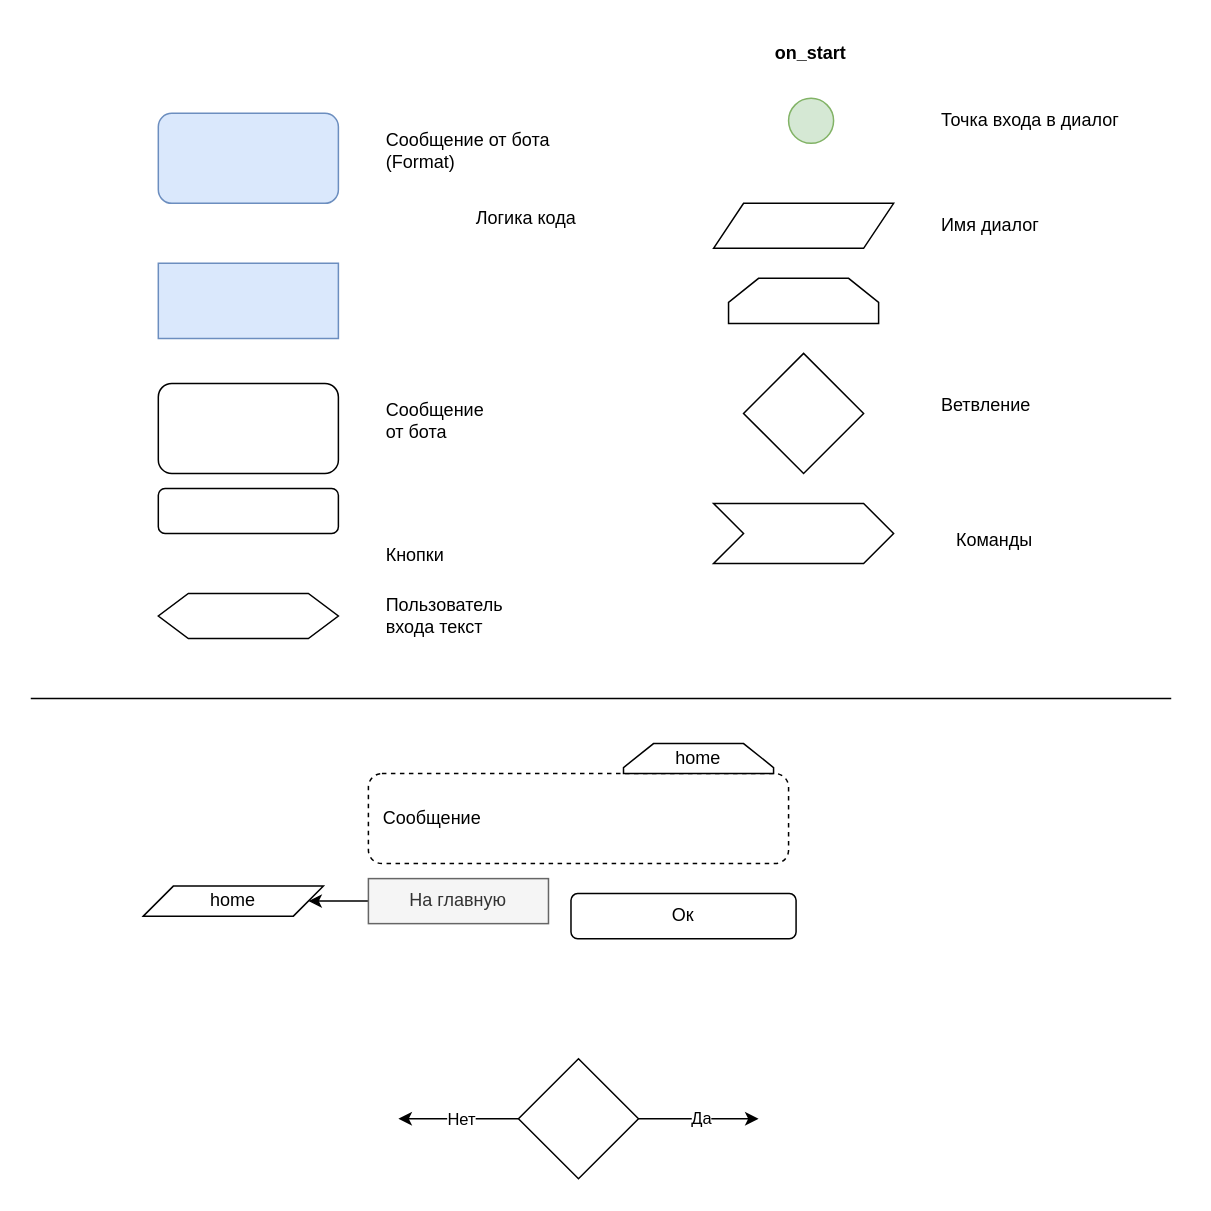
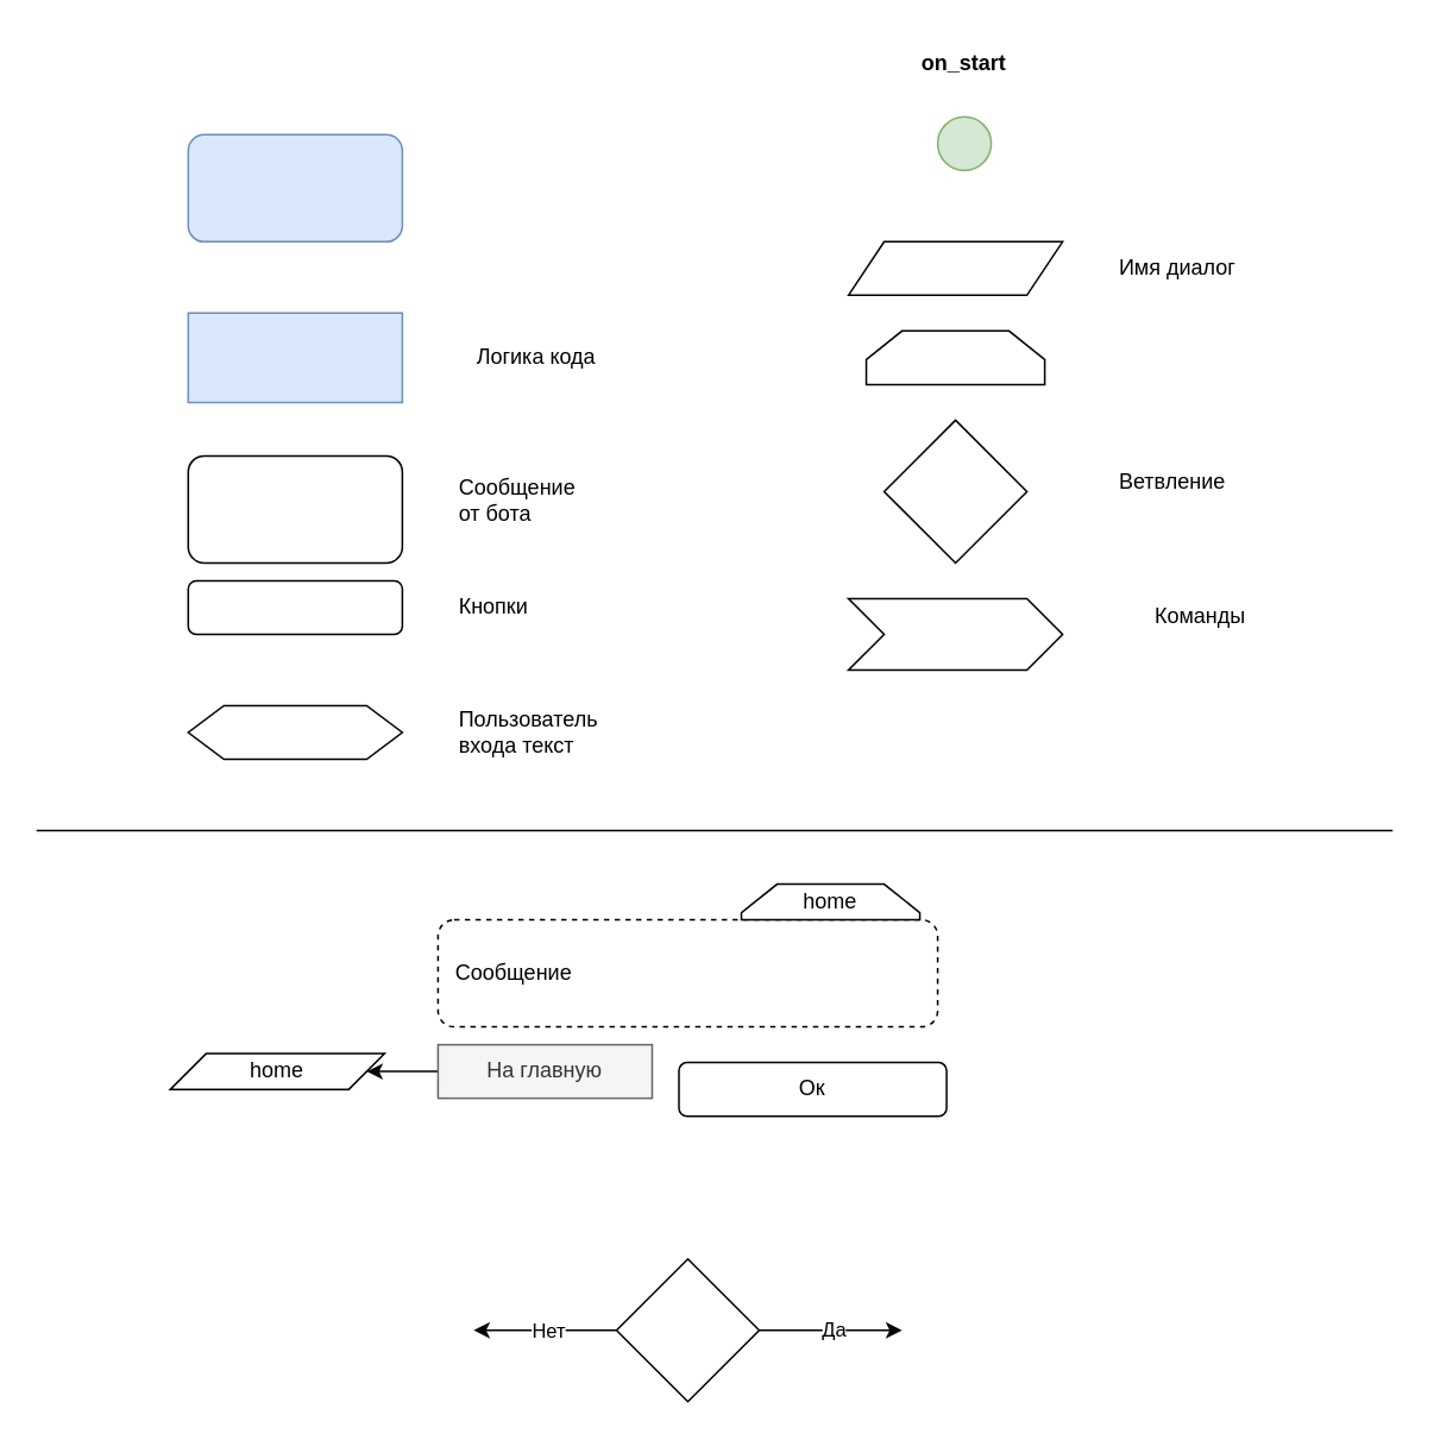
- <mxCell id="27" value="Точка входа в диалог" style="text;html=1;align=left;verticalAlign=middle;whiteSpace=wrap;rounded=0;" parent="1" vertex="1"><mxGeometry x="625" y="65" width="160" height="30" as="geometry" /></mxCell>
- <mxCell id="15" value="Сообщение от бота (Format)" style="text;html=1;align=left;verticalAlign=middle;whiteSpace=wrap;rounded=0;" parent="1" vertex="1"><mxGeometry x="255" y="85" width="140" height="30" as="geometry" /></mxCell>
- <mxCell id="11" value="Логика кода" style="text;html=1;align=left;verticalAlign=middle;whiteSpace=wrap;rounded=0;" parent="1" vertex="1"><mxGeometry x="315" y="130" width="80" height="30" as="geometry" /></mxCell>
+ <mxCell id="11" value="Логика кода" style="text;html=1;align=left;verticalAlign=middle;whiteSpace=wrap;rounded=0;" parent="1" vertex="1"><mxGeometry x="265" y="185" width="80" height="30" as="geometry" /></mxCell>
- <mxCell id="10" value="Команды" style="text;html=1;align=left;verticalAlign=middle;whiteSpace=wrap;rounded=0;" parent="1" vertex="1"><mxGeometry x="635" y="345" width="150" height="30" as="geometry" /></mxCell>
+ <mxCell id="10" value="Команды" style="text;html=1;align=left;verticalAlign=middle;whiteSpace=wrap;rounded=0;" parent="1" vertex="1"><mxGeometry x="645" y="330" width="150" height="30" as="geometry" /></mxCell>
- <mxCell id="5" value="Кнопки" style="text;html=1;align=left;verticalAlign=middle;whiteSpace=wrap;rounded=0;" parent="1" vertex="1"><mxGeometry x="255" y="355" width="60" height="30" as="geometry" /></mxCell>
+ <mxCell id="5" value="Кнопки" style="text;html=1;align=left;verticalAlign=middle;whiteSpace=wrap;rounded=0;" parent="1" vertex="1"><mxGeometry x="255" y="325" width="60" height="30" as="geometry" /></mxCell>
